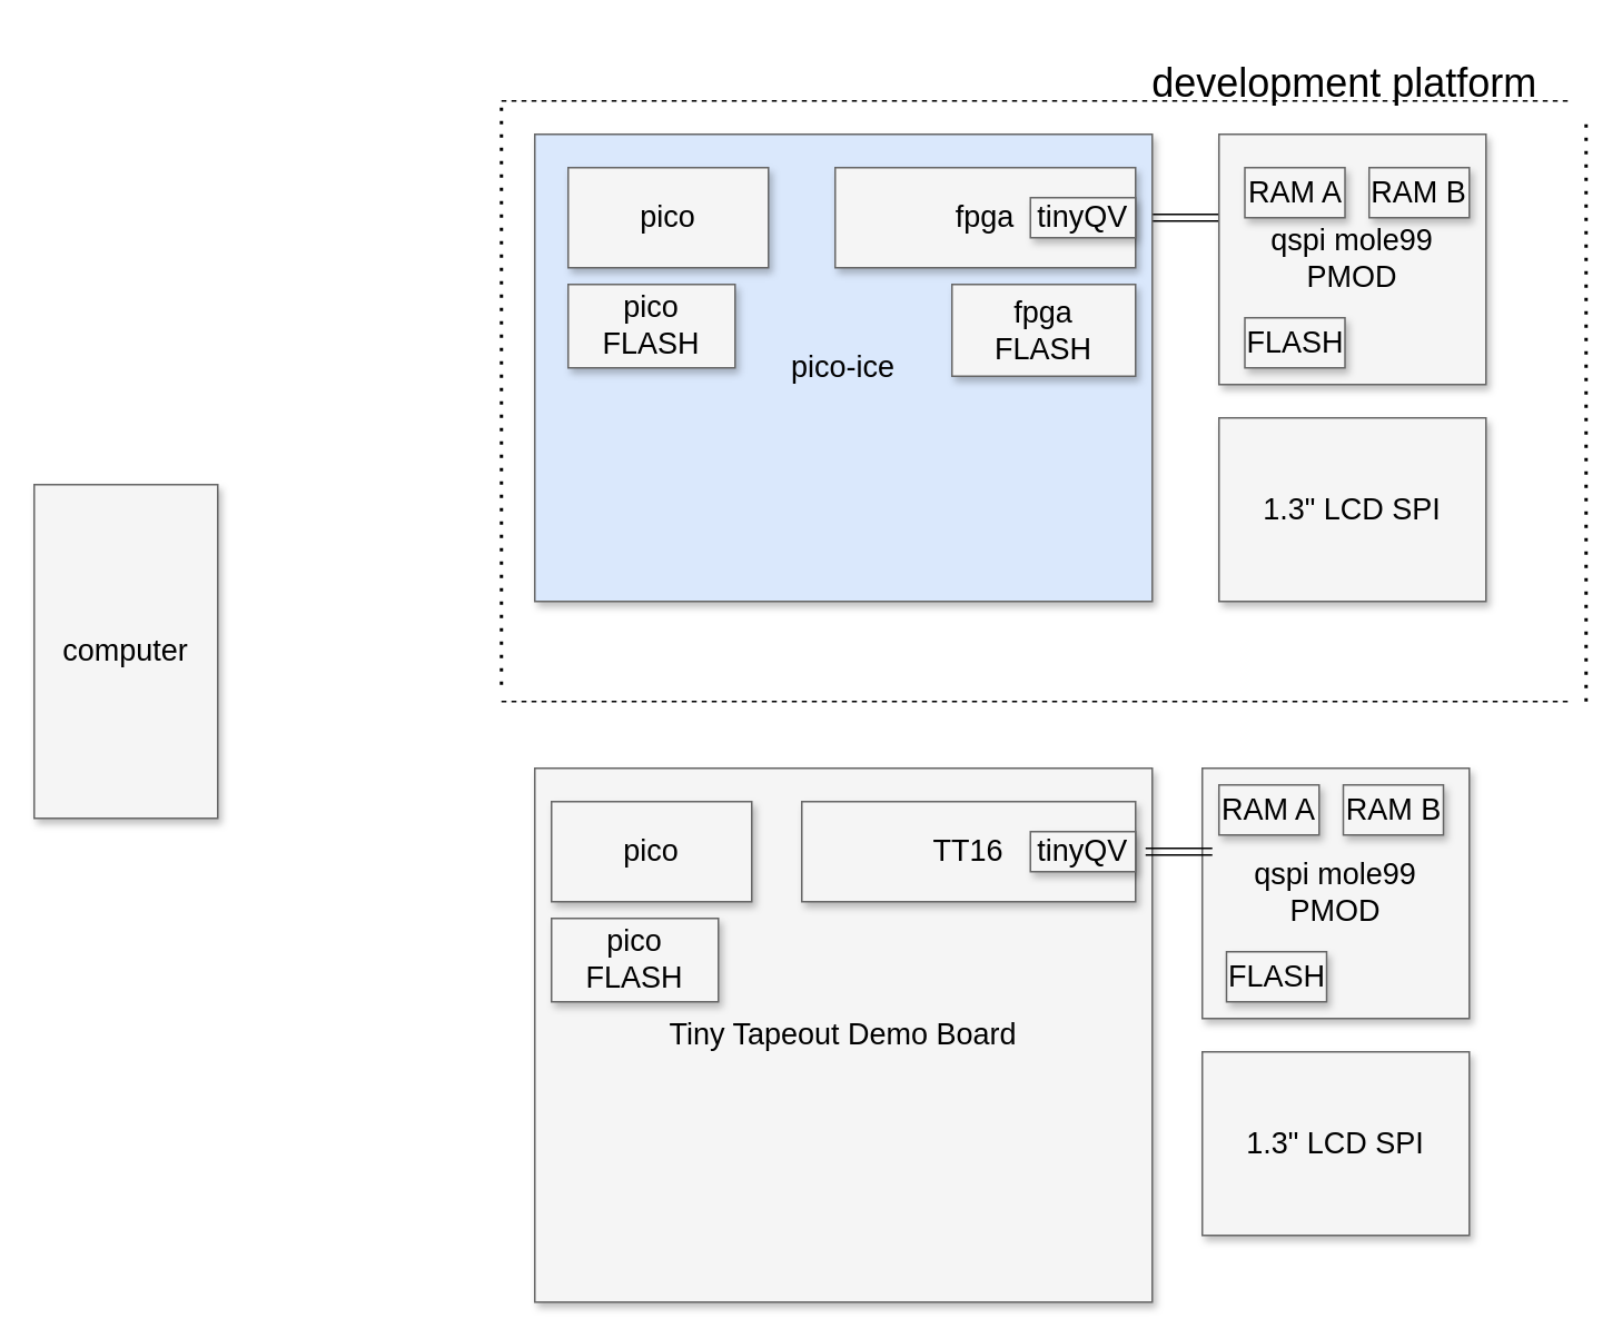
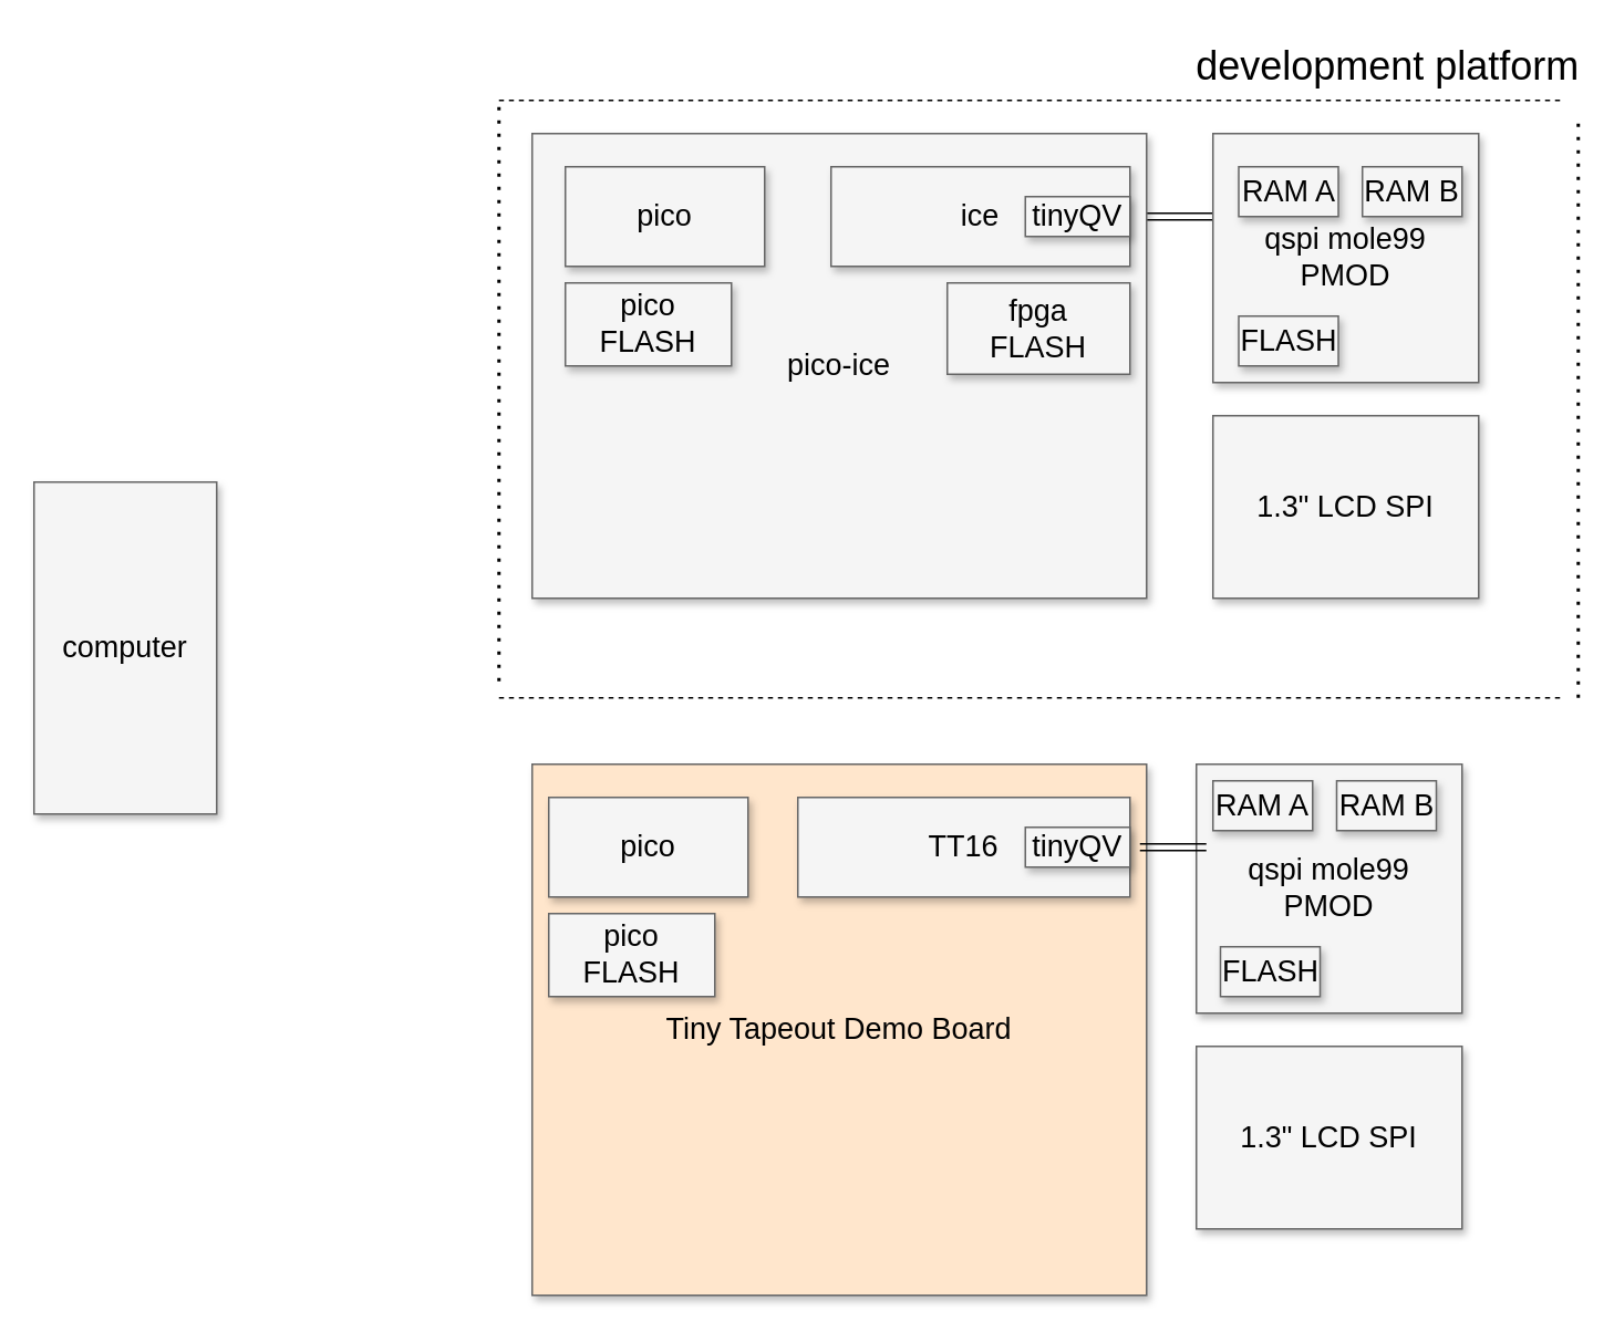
- <mxCell id="30" value="development platform" style="text;strokeColor=none;fillColor=none;html=1;fontSize=24;fontStyle=0;verticalAlign=middle;align=center;" vertex="1" parent="1"><mxGeometry x="754.5" y="30" width="100" height="40" as="geometry" /></mxCell>
+ <mxCell id="30" value="development platform" style="text;strokeColor=none;fillColor=none;html=1;fontSize=24;fontStyle=0;verticalAlign=middle;align=center;" vertex="1" parent="1"><mxGeometry x="784.5" y="20" width="100" height="40" as="geometry" /></mxCell>
- <mxCell id="5" value="fpga" style="whiteSpace=wrap;html=1;shadow=1;fontSize=18;fillColor=#f5f5f5;strokeColor=#666666;" parent="1" vertex="1"><mxGeometry x="500" y="100" width="180" height="60" as="geometry" /></mxCell>
+ <mxCell id="5" value="ice" style="whiteSpace=wrap;html=1;shadow=1;fontSize=18;fillColor=#f5f5f5;strokeColor=#666666;" parent="1" vertex="1"><mxGeometry x="500" y="100" width="180" height="60" as="geometry" /></mxCell>
- <mxCell id="3" value="pico-ice" style="whiteSpace=wrap;html=1;shadow=1;fontSize=18;fillColor=#dae8fc;strokeColor=#666666;" parent="1" vertex="1"><mxGeometry x="320" y="80" width="370" height="280" as="geometry" /></mxCell>
+ <mxCell id="3" value="pico-ice" style="whiteSpace=wrap;html=1;shadow=1;fontSize=18;fillColor=#f5f5f5;strokeColor=#666666;" parent="1" vertex="1"><mxGeometry x="320" y="80" width="370" height="280" as="geometry" /></mxCell>
- <mxCell id="13" value="Tiny Tapeout Demo Board" style="whiteSpace=wrap;html=1;shadow=1;fontSize=18;fillColor=#f5f5f5;strokeColor=#666666;" vertex="1" parent="1"><mxGeometry x="320" y="460" width="370" height="320" as="geometry" /></mxCell>
+ <mxCell id="13" value="Tiny Tapeout Demo Board" style="whiteSpace=wrap;html=1;shadow=1;fontSize=18;fillColor=#ffe6cc;strokeColor=#666666;" vertex="1" parent="1"><mxGeometry x="320" y="460" width="370" height="320" as="geometry" /></mxCell>
